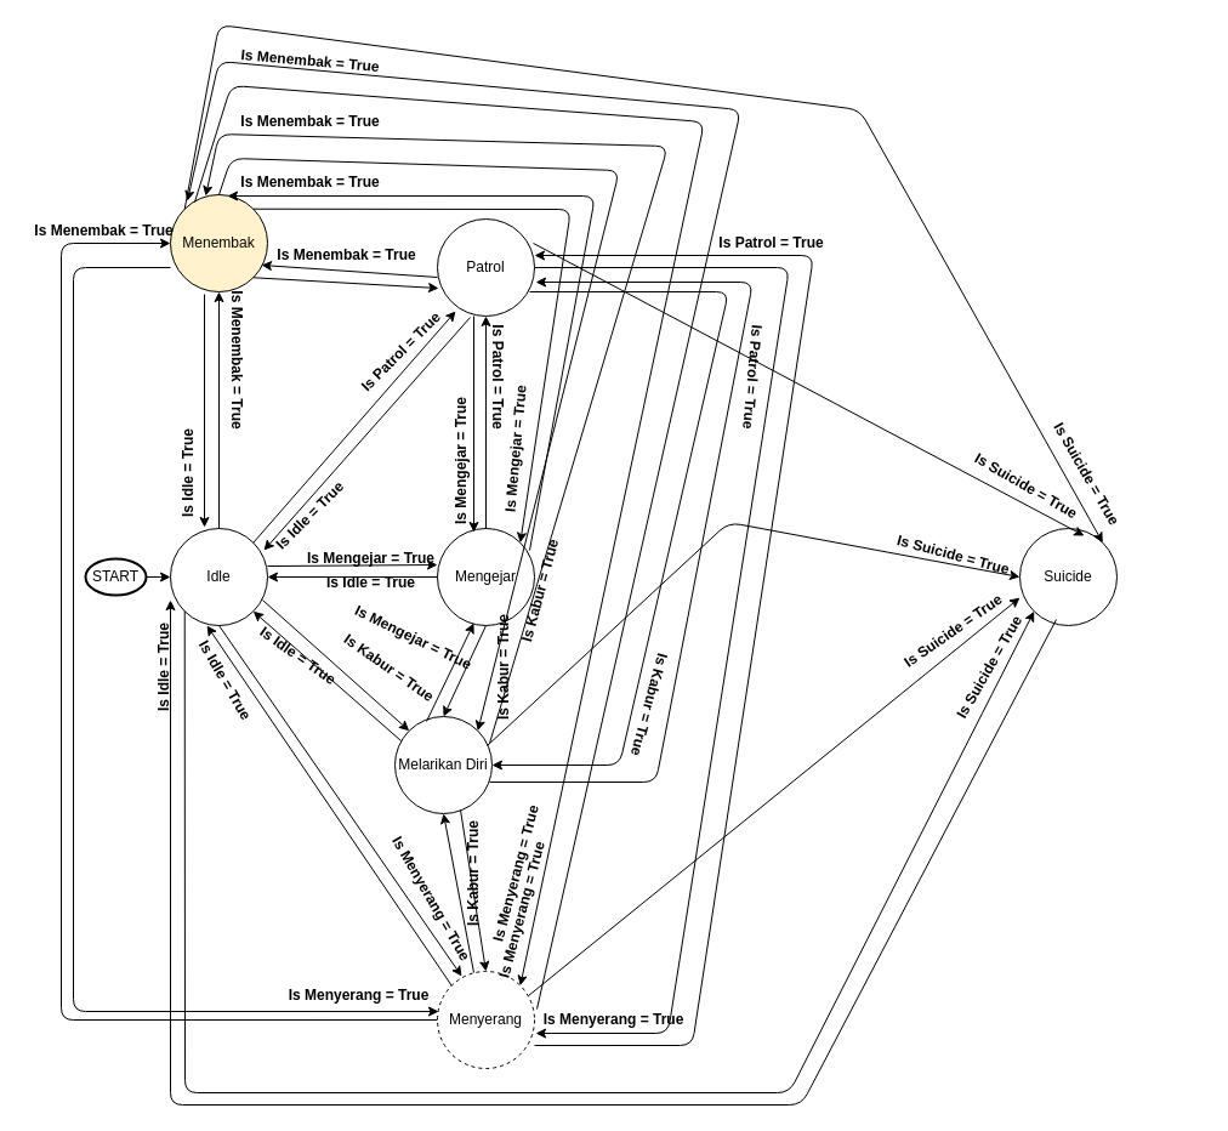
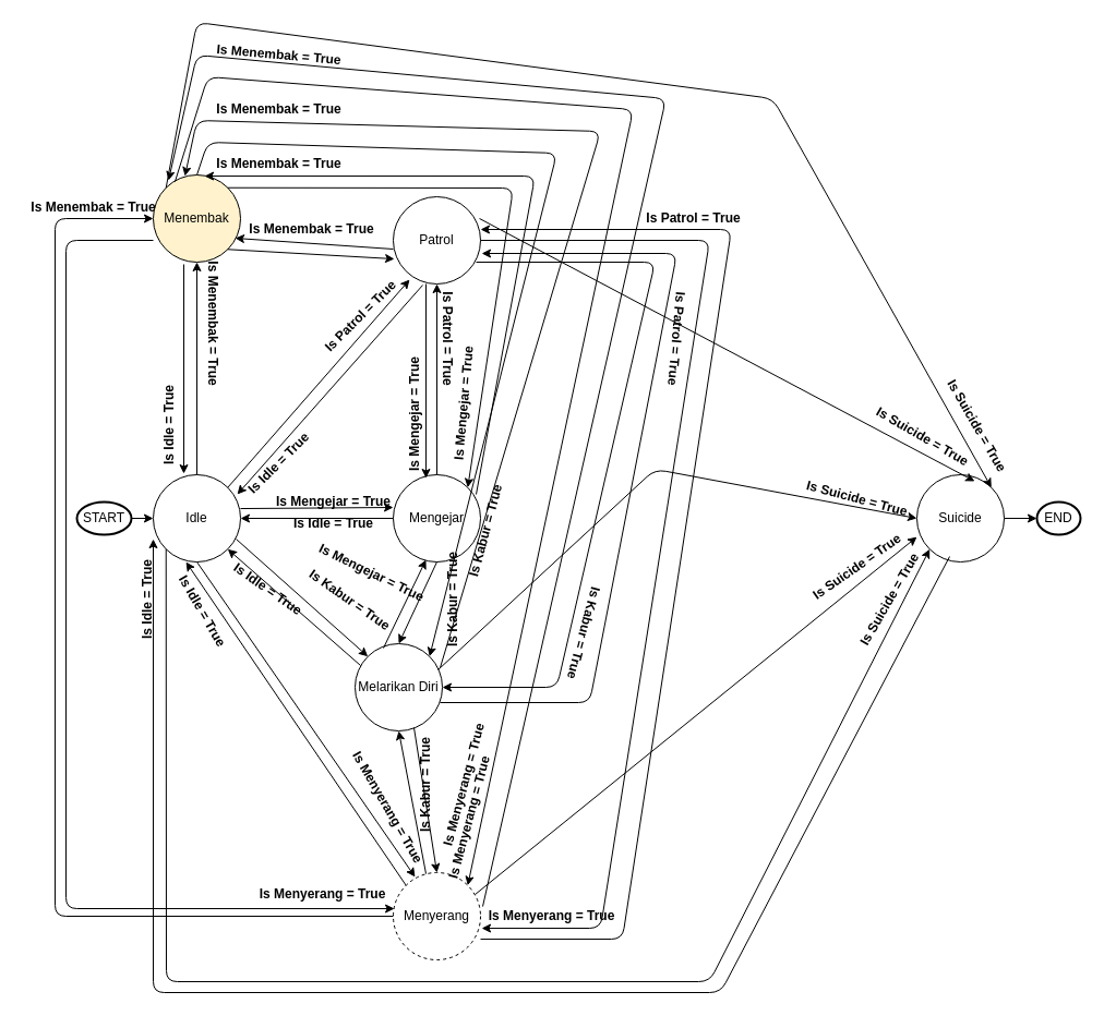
+ <mxCell id="10" value="" style="edgeStyle=orthogonalEdgeStyle;rounded=0;orthogonalLoop=1;jettySize=auto;html=1;" edge="1" parent="1" source="11" target="12"><mxGeometry relative="1" as="geometry" /></mxCell>
+ <mxCell id="12" value="END" style="strokeWidth=2;html=1;shape=mxgraph.flowchart.start_1;whiteSpace=wrap;" vertex="1" parent="1"><mxGeometry x="950" y="460" width="40" height="30" as="geometry" /></mxCell>
